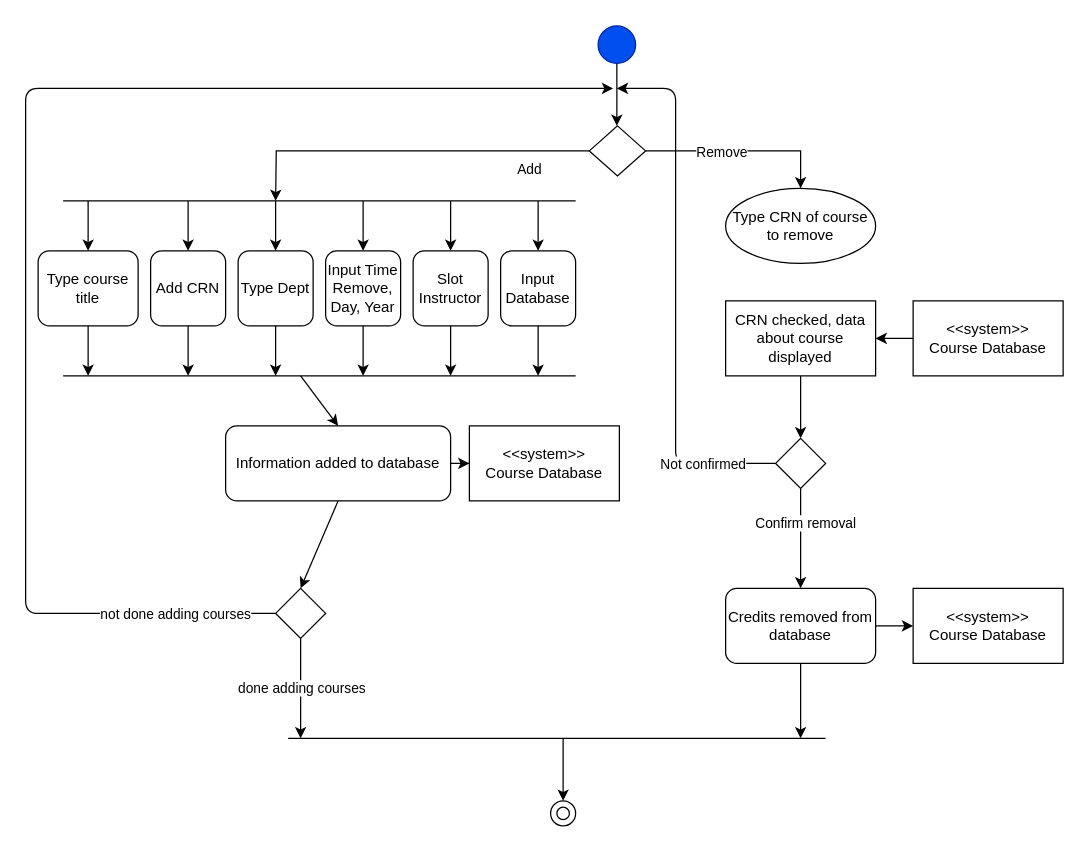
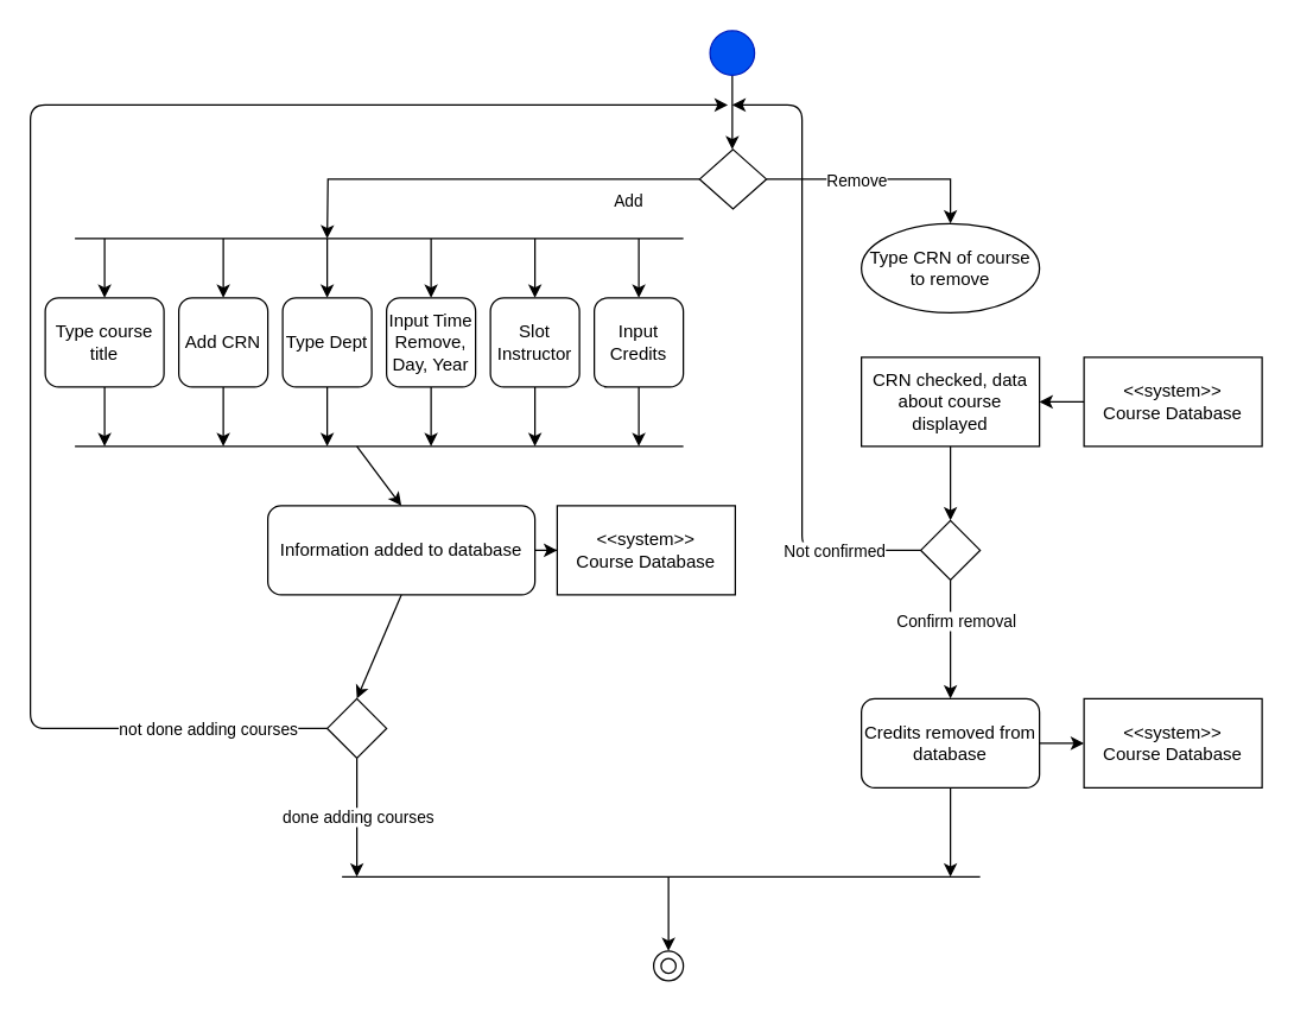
- <mxCell id="21" value="Input Database" style="rounded=1;whiteSpace=wrap;html=1;" vertex="1" parent="1"><mxGeometry x="400" y="200" width="60" height="60" as="geometry" /></mxCell>
+ <mxCell id="21" value="Input Credits" style="rounded=1;whiteSpace=wrap;html=1;" vertex="1" parent="1"><mxGeometry x="400" y="200" width="60" height="60" as="geometry" /></mxCell>
